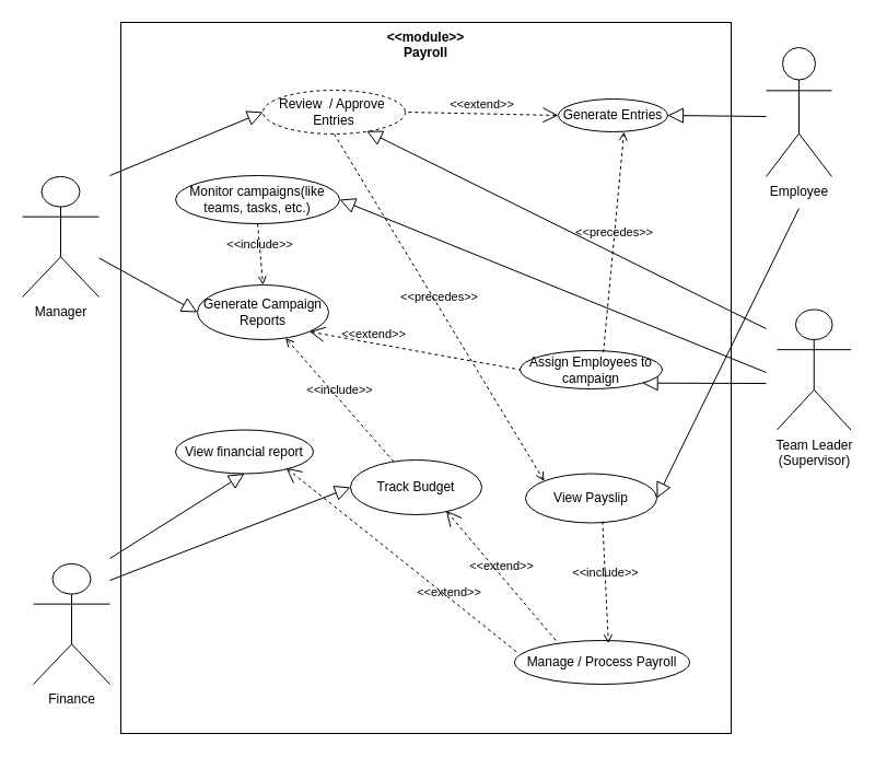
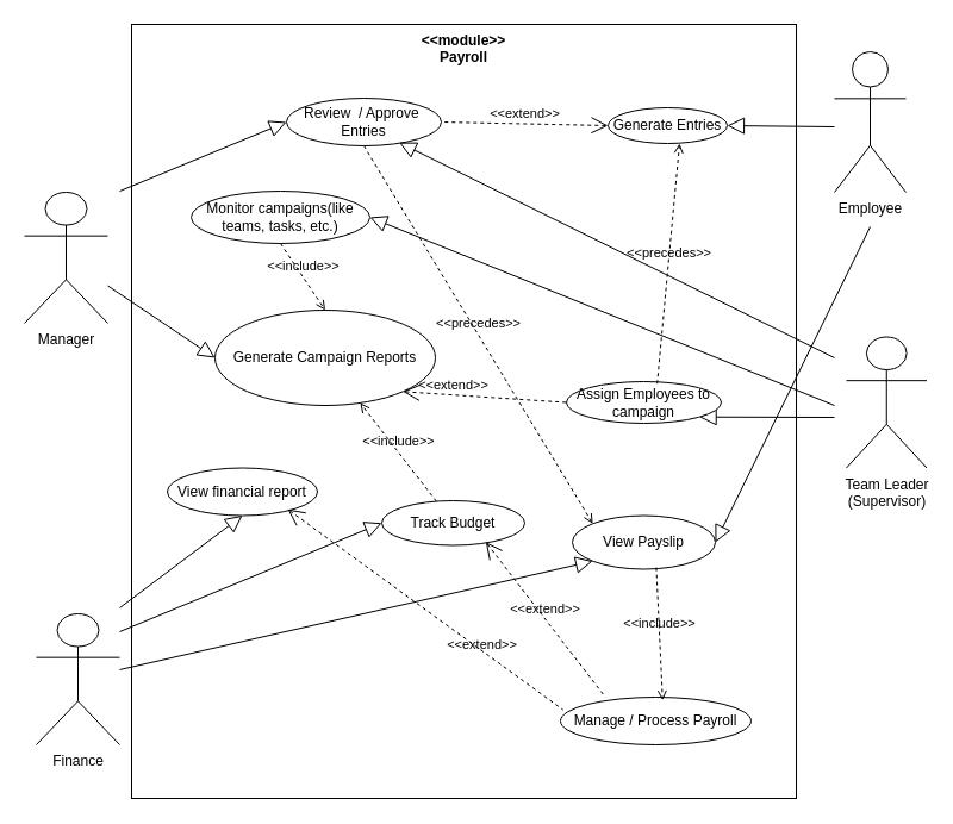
- <mxCell id="6" value="Review&amp;nbsp; / Approve&amp;nbsp;&lt;div&gt;Entries&lt;/div&gt;" style="ellipse;whiteSpace=wrap;html=1;dashed=1;" parent="1" vertex="1"><mxGeometry x="240" y="82" width="130" height="40" as="geometry" /></mxCell>
+ <mxCell id="6" value="Review&amp;nbsp; / Approve&amp;nbsp;&lt;div&gt;Entries&lt;/div&gt;" style="ellipse;whiteSpace=wrap;html=1;" parent="1" vertex="1"><mxGeometry x="240" y="82" width="130" height="40" as="geometry" /></mxCell>
- <mxCell id="10" value="Generate Campaign Reports" style="ellipse;whiteSpace=wrap;html=1;" parent="1" vertex="1"><mxGeometry x="180" y="260" width="120" height="50" as="geometry" /></mxCell>
+ <mxCell id="10" value="Generate Campaign Reports" style="ellipse;whiteSpace=wrap;html=1;" parent="1" vertex="1"><mxGeometry x="180" y="260" width="185" height="80" as="geometry" /></mxCell>
- <mxCell id="15" value="View financial report" style="ellipse;whiteSpace=wrap;html=1;" parent="1" vertex="1"><mxGeometry x="160" y="392.5" width="126" height="40" as="geometry" /></mxCell>
+ <mxCell id="15" value="View financial report" style="ellipse;whiteSpace=wrap;html=1;" parent="1" vertex="1"><mxGeometry x="140" y="392.5" width="126" height="40" as="geometry" /></mxCell>
- <mxCell id="14" value="Track Budget" style="ellipse;whiteSpace=wrap;html=1;" parent="1" vertex="1"><mxGeometry x="320" y="420" width="120" height="50" as="geometry" /></mxCell>
+ <mxCell id="14" value="Track Budget" style="ellipse;whiteSpace=wrap;html=1;" parent="1" vertex="1"><mxGeometry x="320" y="420" width="120" height="37.5" as="geometry" /></mxCell>
+ <mxCell id="20" value="" style="edgeStyle=none;html=1;endArrow=block;endFill=0;endSize=12;verticalAlign=bottom;rounded=0;entryX=0;entryY=1;entryDx=0;entryDy=0;" parent="1" source="13" target="12" edge="1"><mxGeometry width="160" relative="1" as="geometry"><mxPoint x="120" y="600" as="sourcePoint" /><mxPoint x="455" y="515" as="targetPoint" /></mxGeometry></mxCell>
